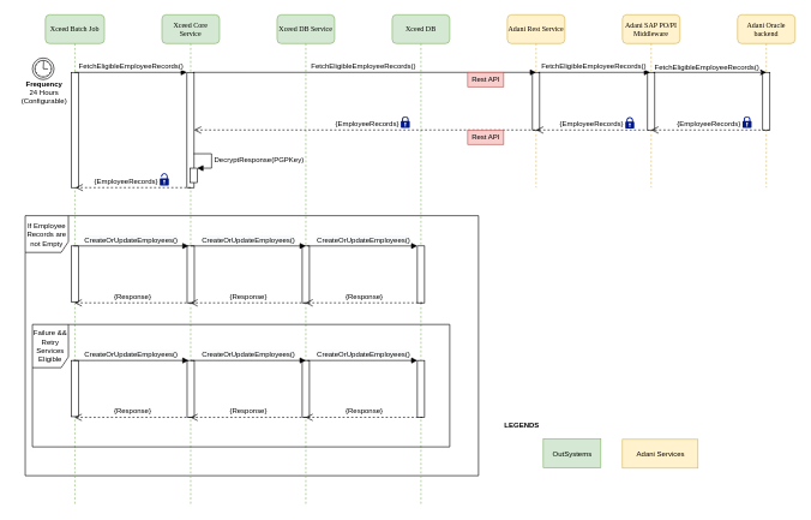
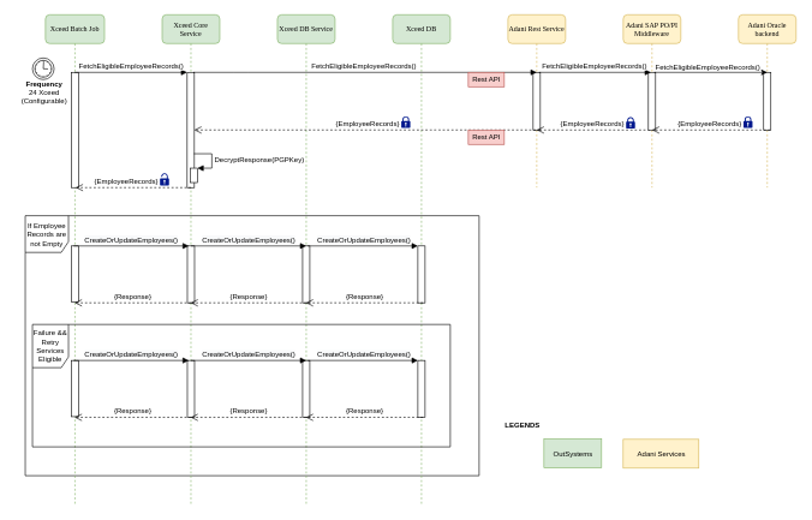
- <mxCell id="57" value="&lt;b&gt;Frequency&lt;/b&gt;&lt;br&gt;24 Hours&lt;br&gt;(Configurable)" style="text;html=1;align=center;verticalAlign=middle;resizable=0;points=[];autosize=1;fontSize=10;" vertex="1" parent="1"><mxGeometry x="20" y="108" width="80" height="40" as="geometry" /></mxCell>
+ <mxCell id="57" value="&lt;b&gt;Frequency&lt;/b&gt;&lt;br&gt;24 Xceed&lt;br&gt;(Configurable)" style="text;html=1;align=center;verticalAlign=middle;resizable=0;points=[];autosize=1;fontSize=10;" vertex="1" parent="1"><mxGeometry x="20" y="108" width="80" height="40" as="geometry" /></mxCell>
